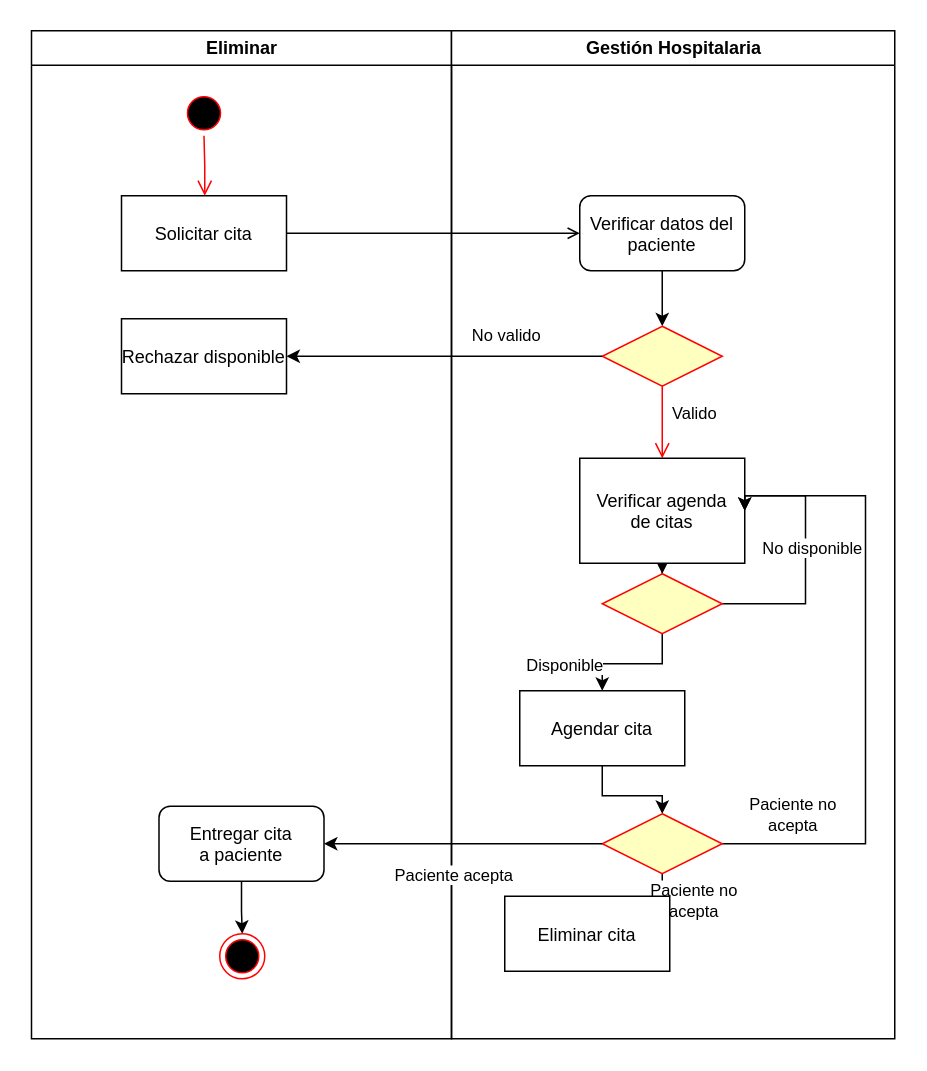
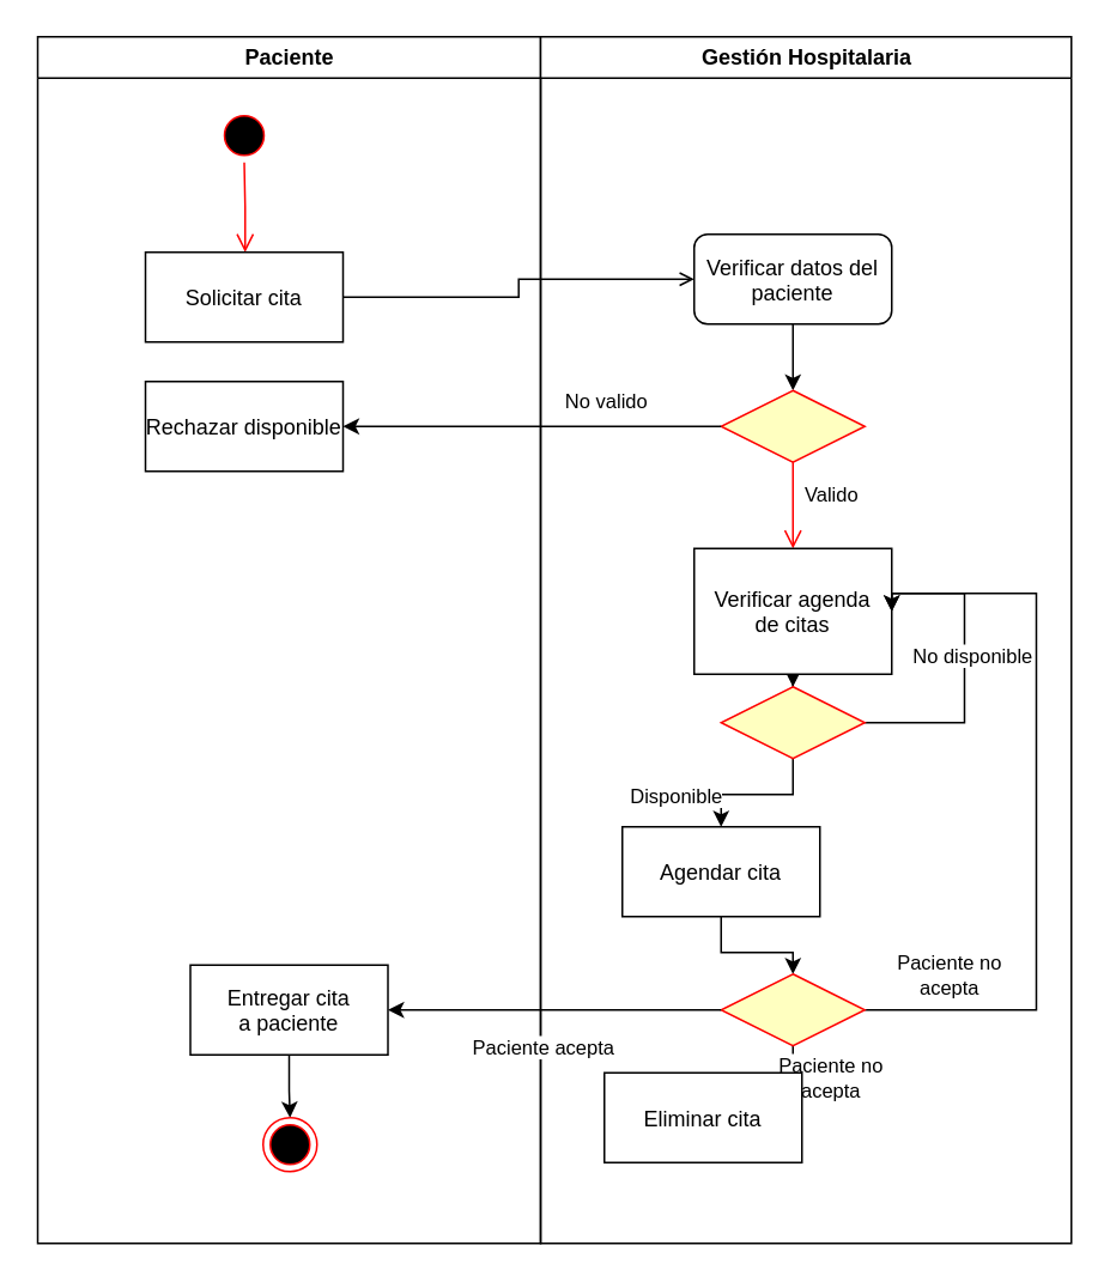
- <mxCell id="2" value="Eliminar" style="swimlane;whiteSpace=wrap" parent="1" vertex="1"><mxGeometry x="20.5" y="20" width="280" height="672" as="geometry" /></mxCell>
+ <mxCell id="2" value="Paciente" style="swimlane;whiteSpace=wrap" parent="1" vertex="1"><mxGeometry x="20.5" y="20" width="280" height="672" as="geometry" /></mxCell>
- <mxCell id="5" value="Solicitar cita" style="" parent="2" vertex="1"><mxGeometry x="60" y="110" width="110" height="50" as="geometry" /></mxCell>
+ <mxCell id="5" value="Solicitar cita" style="" parent="2" vertex="1"><mxGeometry x="60" y="120" width="110" height="50" as="geometry" /></mxCell>
- <mxCell id="8" value="Entregar cita &#10;a paciente" style="rounded=1;" vertex="1" parent="2"><mxGeometry x="85" y="517" width="110" height="50" as="geometry" /></mxCell>
+ <mxCell id="8" value="Entregar cita &#10;a paciente" style="" vertex="1" parent="2"><mxGeometry x="85" y="517" width="110" height="50" as="geometry" /></mxCell>
